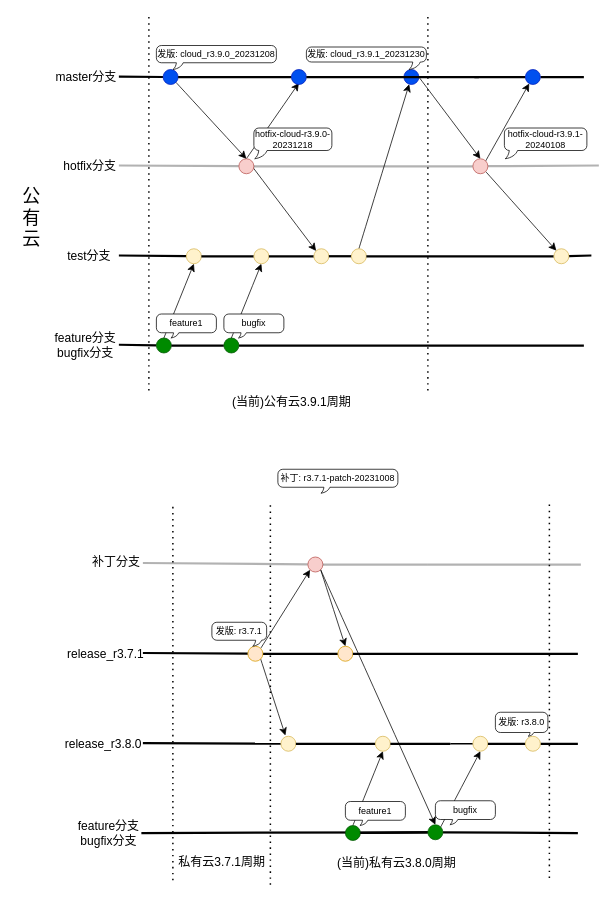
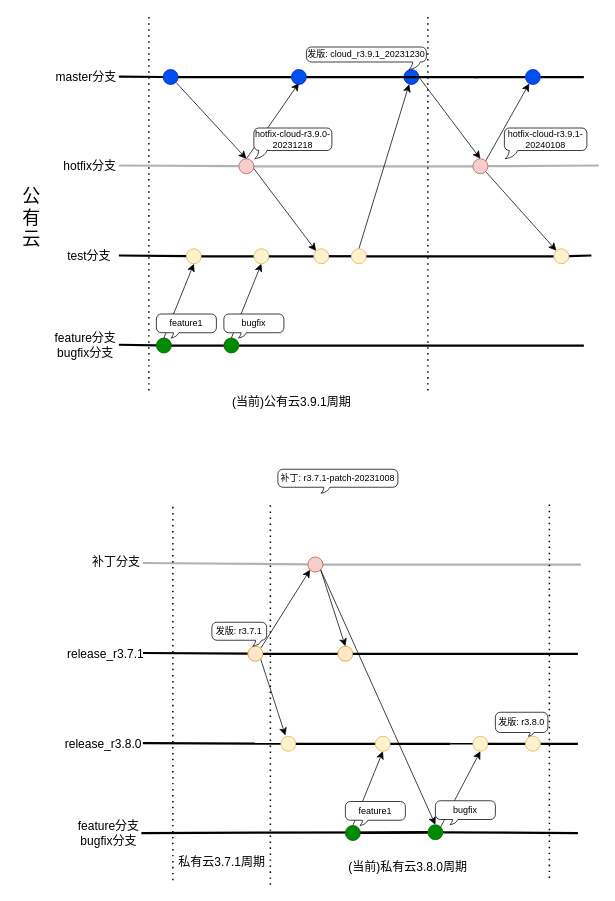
- <mxCell id="46" value="发版: cloud_r3.9.0_20231208" style="whiteSpace=wrap;html=1;shape=mxgraph.basic.roundRectCallout;dx=31.2;dy=9;size=6.6;boundedLbl=1;" vertex="1" parent="1"><mxGeometry x="208" y="60" width="160" height="32" as="geometry" /></mxCell>
- <mxCell id="83" value="(当前)私有云3.8.0周期" style="text;html=1;align=center;verticalAlign=middle;resizable=0;points=[];autosize=1;strokeColor=none;fillColor=none;fontSize=16;" vertex="1" parent="1"><mxGeometry x="438" y="1135" width="180" height="30" as="geometry" /></mxCell>
+ <mxCell id="83" value="(当前)私有云3.8.0周期" style="text;html=1;align=center;verticalAlign=middle;resizable=0;points=[];autosize=1;strokeColor=none;fillColor=none;fontSize=16;" vertex="1" parent="1"><mxGeometry x="453" y="1140" width="180" height="30" as="geometry" /></mxCell>
